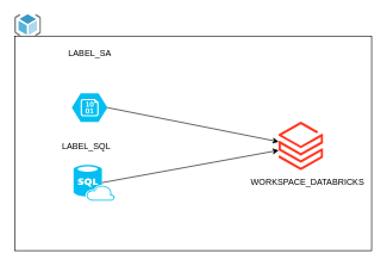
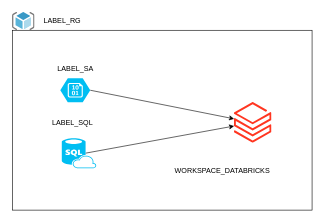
+ <mxCell id="6" value="LABEL_RG" style="text;html=1;align=center;verticalAlign=middle;resizable=0;points=[];autosize=1;strokeColor=none;fillColor=none;" vertex="1" parent="1"><mxGeometry x="57.5" y="20" width="90" height="30" as="geometry" /></mxCell>
- <mxCell id="7" value="LABEL_SA" style="text;html=1;align=center;verticalAlign=middle;resizable=0;points=[];autosize=1;strokeColor=none;fillColor=none;" vertex="1" parent="1"><mxGeometry x="85" y="60" width="80" height="30" as="geometry" /></mxCell>
+ <mxCell id="7" value="LABEL_SA" style="text;html=1;align=center;verticalAlign=middle;resizable=0;points=[];autosize=1;strokeColor=none;fillColor=none;" vertex="1" parent="1"><mxGeometry x="85" y="100" width="80" height="30" as="geometry" /></mxCell>
- <mxCell id="12" value="WORKSPACE_DATABRICKS" style="text;html=1;align=center;verticalAlign=middle;resizable=0;points=[];autosize=1;strokeColor=none;fillColor=none;" vertex="1" parent="1"><mxGeometry x="340" y="240" width="180" height="30" as="geometry" /></mxCell>
+ <mxCell id="12" value="WORKSPACE_DATABRICKS" style="text;html=1;align=center;verticalAlign=middle;resizable=0;points=[];autosize=1;strokeColor=none;fillColor=none;" vertex="1" parent="1"><mxGeometry x="280" y="270" width="180" height="30" as="geometry" /></mxCell>
